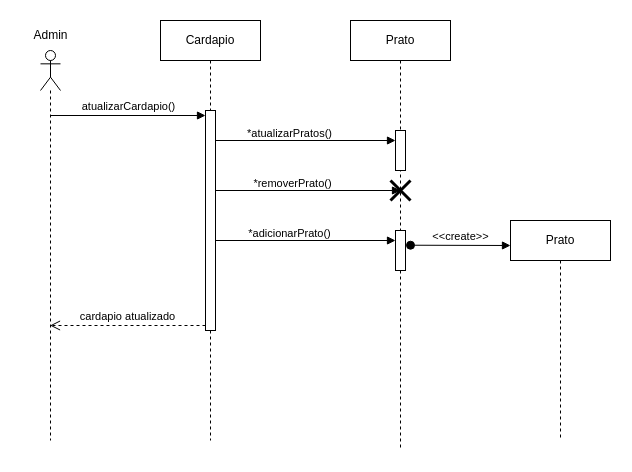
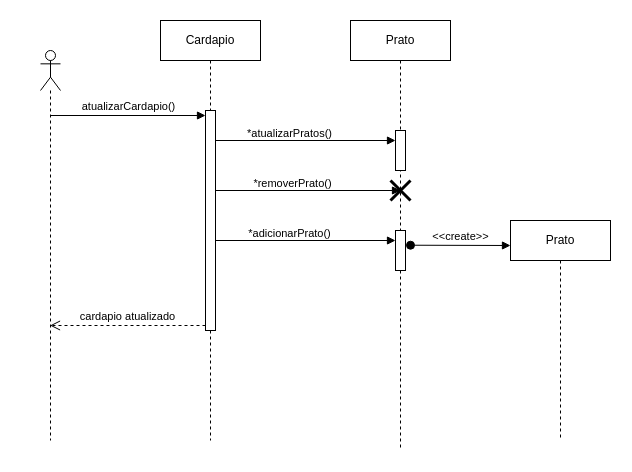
- <mxCell id="3" value="Admin" style="text;html=1;align=center;verticalAlign=middle;resizable=0;points=[];autosize=1;strokeColor=none;fillColor=none;" vertex="1" parent="1"><mxGeometry x="20" y="20" width="60" height="30" as="geometry" /></mxCell>
